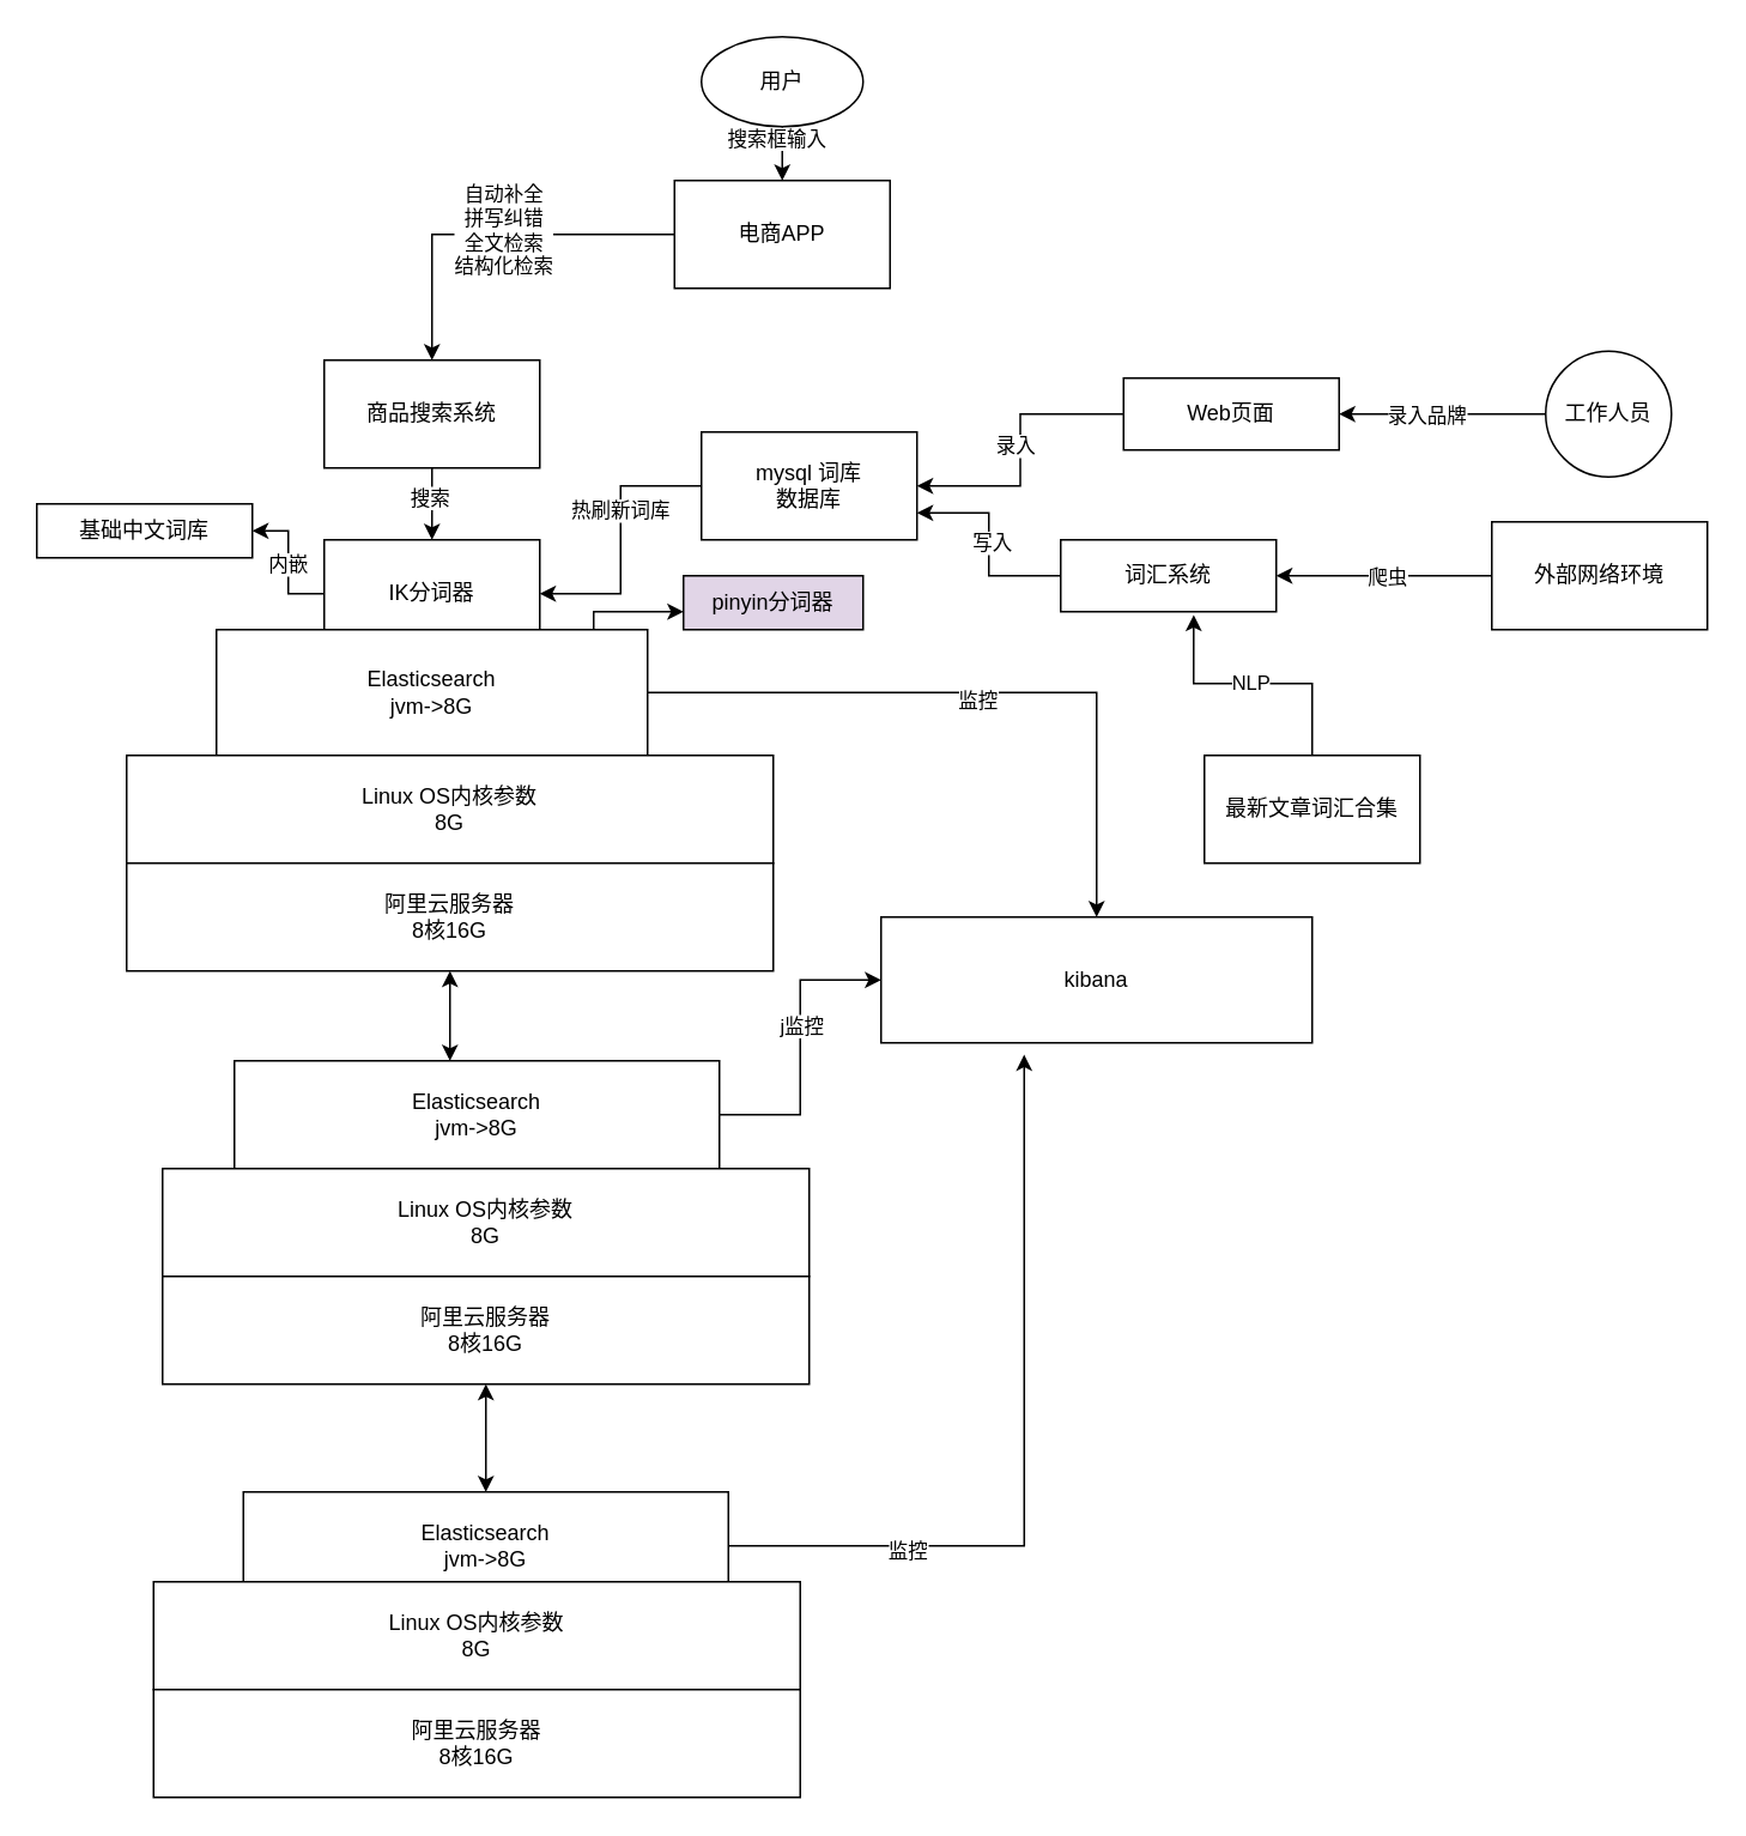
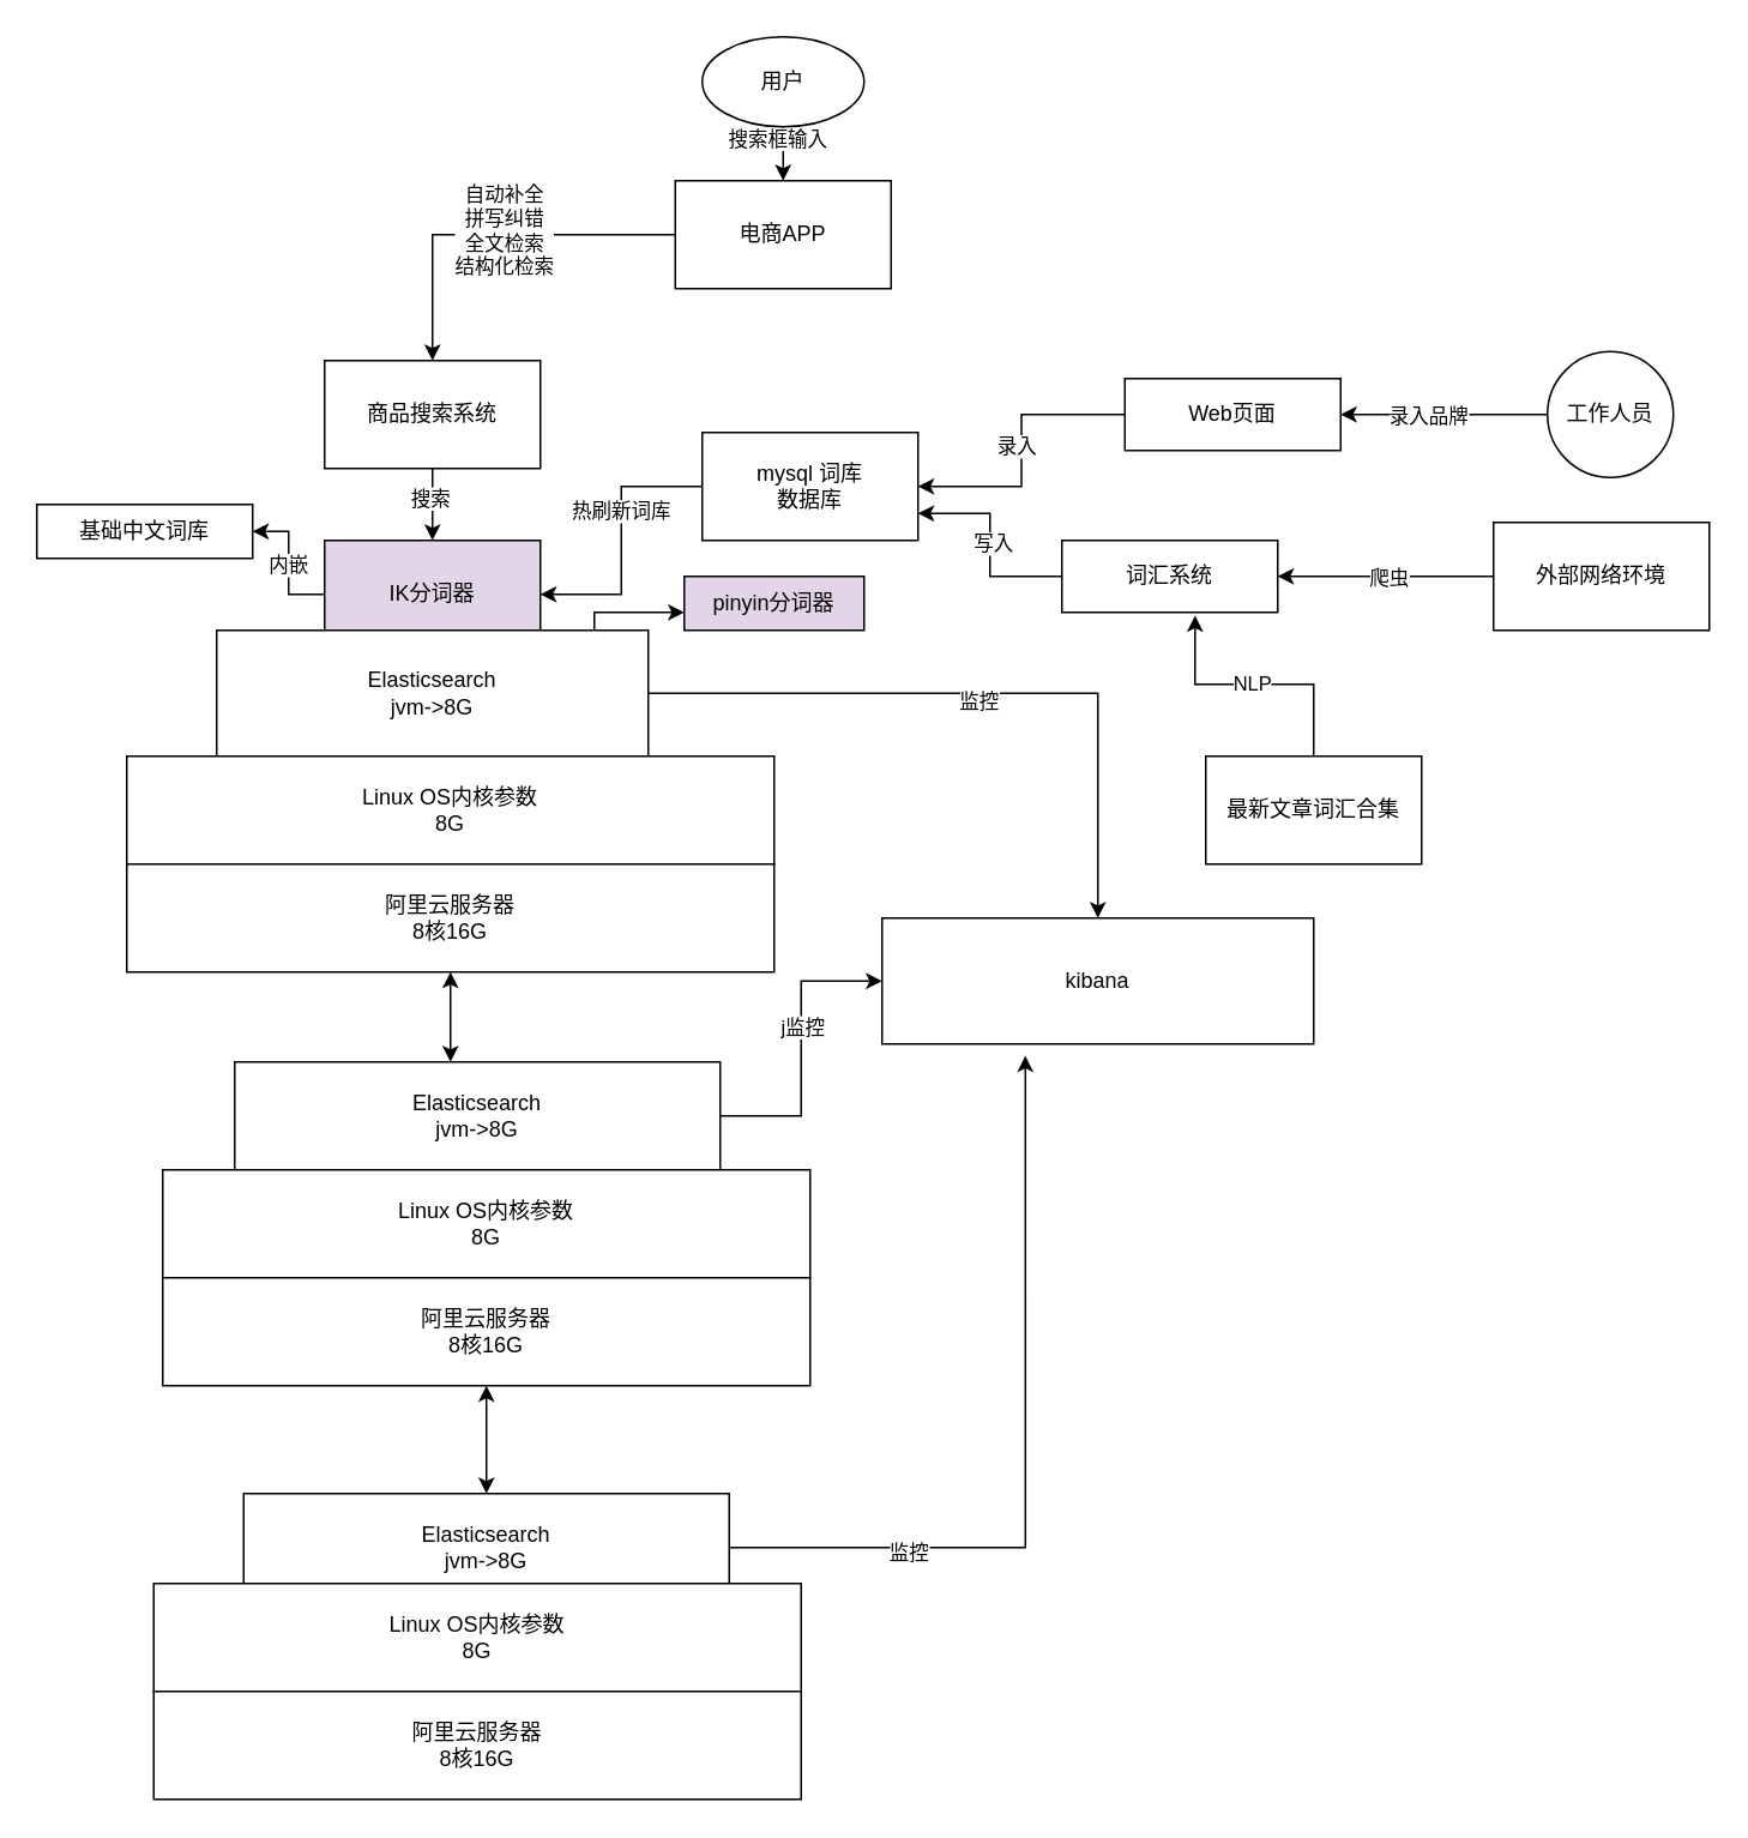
- <mxCell id="13" value="IK分词器" style="whiteSpace=wrap;html=1;" vertex="1" parent="1"><mxGeometry x="180" y="300" width="120" height="60" as="geometry" /></mxCell>
+ <mxCell id="13" value="IK分词器" style="whiteSpace=wrap;html=1;fillColor=#e1d5e7;" vertex="1" parent="1"><mxGeometry x="180" y="300" width="120" height="60" as="geometry" /></mxCell>
